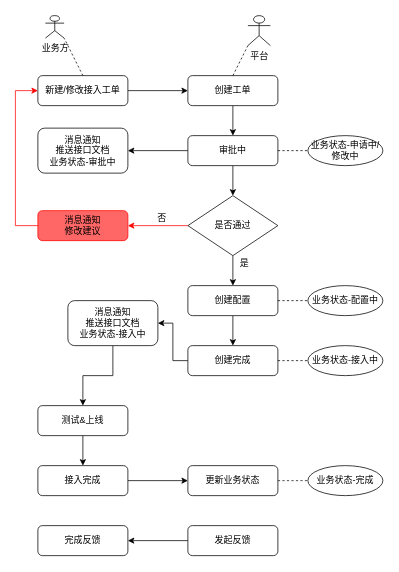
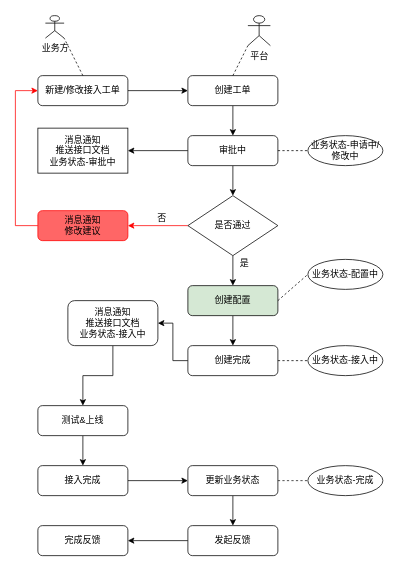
- <mxCell id="20" value="消息通知&lt;br&gt;推送接口文档&lt;br&gt;业务状态-审批中" style="rounded=1;whiteSpace=wrap;html=1;" parent="1" vertex="1"><mxGeometry x="50" y="170" width="120" height="60" as="geometry" /></mxCell>
+ <mxCell id="20" value="消息通知&lt;br&gt;推送接口文档&lt;br&gt;业务状态-审批中" style="whiteSpace=wrap;html=1;rounded=0;" parent="1" vertex="1"><mxGeometry x="50" y="170" width="120" height="60" as="geometry" /></mxCell>
- <mxCell id="13" value="&lt;span&gt;创建配置&lt;/span&gt;" style="rounded=1;whiteSpace=wrap;html=1;" parent="1" vertex="1"><mxGeometry x="250" y="380" width="120" height="40" as="geometry" /></mxCell>
+ <mxCell id="13" value="&lt;span&gt;创建配置&lt;/span&gt;" style="rounded=1;whiteSpace=wrap;html=1;fillColor=#d5e8d4;" parent="1" vertex="1"><mxGeometry x="250" y="380" width="120" height="40" as="geometry" /></mxCell>
- <mxCell id="23" value="业务状态-配置中" style="ellipse;whiteSpace=wrap;html=1;" parent="1" vertex="1"><mxGeometry x="410" y="380" width="100" height="40" as="geometry" /></mxCell>
+ <mxCell id="23" value="业务状态-配置中" style="ellipse;whiteSpace=wrap;html=1;" parent="1" vertex="1"><mxGeometry x="410" y="345" width="100" height="40" as="geometry" /></mxCell>
+ <mxCell id="33" style="edgeStyle=orthogonalEdgeStyle;rounded=0;orthogonalLoop=1;jettySize=auto;html=1;entryX=0.5;entryY=0;entryDx=0;entryDy=0;" parent="1" source="34" target="36" edge="1"><mxGeometry relative="1" as="geometry" /></mxCell>
